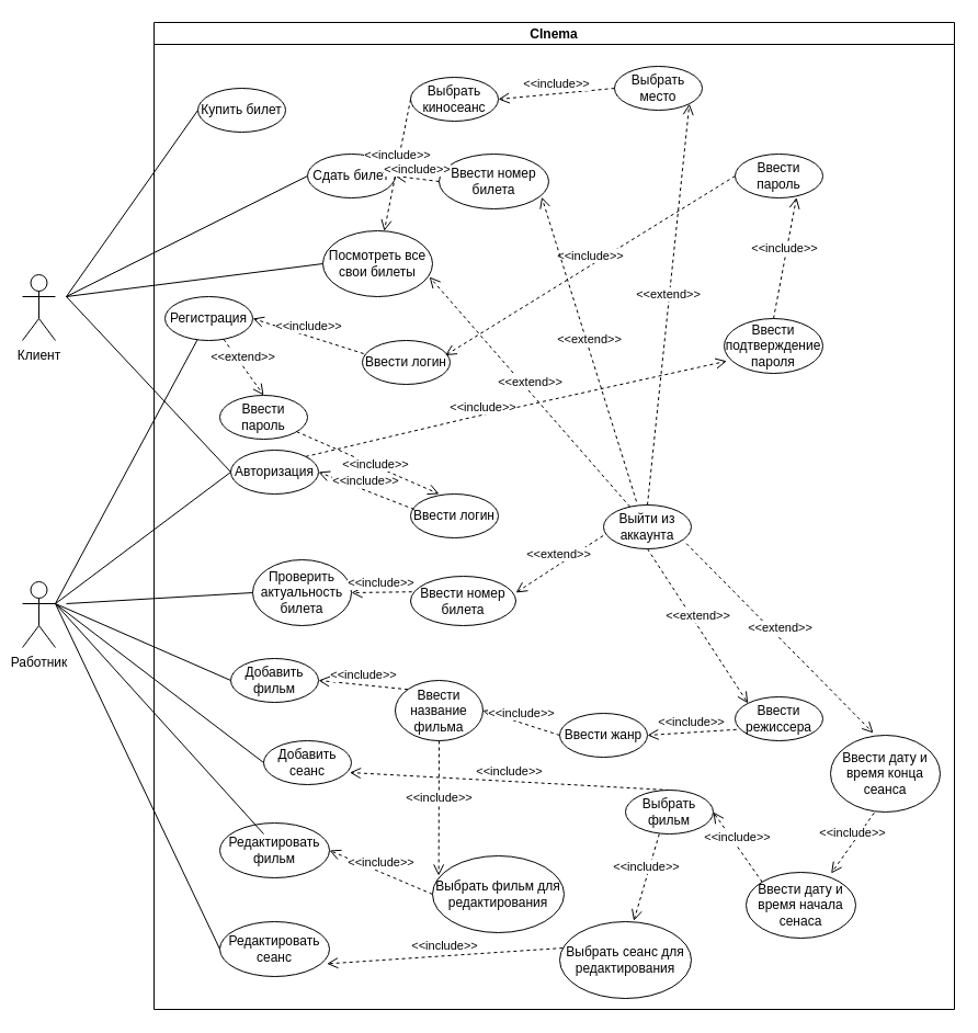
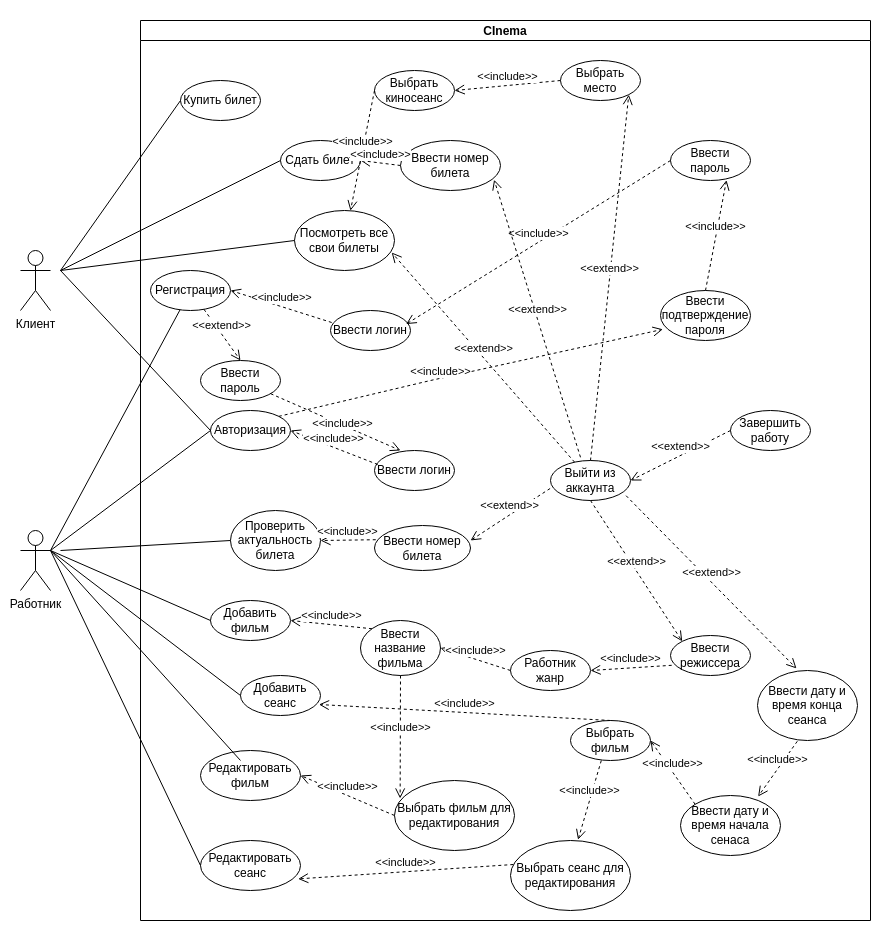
+ <mxCell id="12" value="Завершить работу" style="ellipse;whiteSpace=wrap;html=1;" vertex="1" parent="2"><mxGeometry x="590" y="390" width="80" height="40" as="geometry" /></mxCell>
+ <mxCell id="53" value="&amp;lt;&amp;lt;extend&amp;gt;&amp;gt;" style="html=1;verticalAlign=bottom;endArrow=open;dashed=1;endSize=8;curved=0;rounded=0;entryX=1;entryY=0.5;entryDx=0;entryDy=0;exitX=0;exitY=0.5;exitDx=0;exitDy=0;" edge="1" parent="2" source="12" target="3"><mxGeometry relative="1" as="geometry"><mxPoint x="480" y="570" as="sourcePoint" /><mxPoint x="559" y="522" as="targetPoint" /></mxGeometry></mxCell>
- <mxCell id="23" value="Ввести жанр" style="ellipse;whiteSpace=wrap;html=1;" vertex="1" parent="2"><mxGeometry x="370" y="630" width="80" height="40" as="geometry" /></mxCell>
+ <mxCell id="23" value="Работник жанр" style="ellipse;whiteSpace=wrap;html=1;" vertex="1" parent="2"><mxGeometry x="370" y="630" width="80" height="40" as="geometry" /></mxCell>
